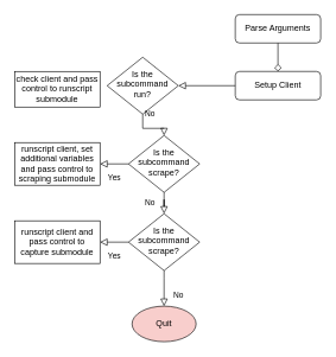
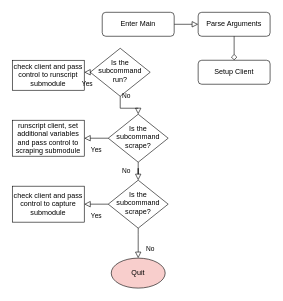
+ <mxCell id="3" value="Enter Main" style="rounded=1;whiteSpace=wrap;html=1;fontSize=12;glass=0;strokeWidth=1;shadow=0;" parent="1" vertex="1"><mxGeometry x="170" y="20" width="120" height="40" as="geometry" /></mxCell>
+ <mxCell id="2" value="" style="rounded=0;html=1;jettySize=auto;orthogonalLoop=1;fontSize=11;endArrow=block;endFill=0;endSize=8;strokeWidth=1;shadow=0;labelBackgroundColor=none;edgeStyle=orthogonalEdgeStyle;" parent="1" source="3" target="4" edge="1"><mxGeometry relative="1" as="geometry" /></mxCell>
+ <mxCell id="10" value="Yes" style="rounded=0;html=1;jettySize=auto;orthogonalLoop=1;fontSize=11;endArrow=block;endFill=0;endSize=8;strokeWidth=1;shadow=0;labelBackgroundColor=none;edgeStyle=orthogonalEdgeStyle;" parent="1" source="8" target="9" edge="1"><mxGeometry y="20" relative="1" as="geometry"><mxPoint as="offset" /><mxPoint x="200" y="250" as="sourcePoint" /><mxPoint x="260" y="160" as="targetPoint" /><Array as="points"><mxPoint x="180" y="120" /><mxPoint x="180" y="120" /></Array></mxGeometry></mxCell>
- <mxCell id="7" value="" style="rounded=0;html=1;jettySize=auto;orthogonalLoop=1;fontSize=11;endArrow=block;endFill=0;endSize=8;strokeWidth=1;shadow=0;labelBackgroundColor=none;edgeStyle=orthogonalEdgeStyle;" parent="1" source="5" target="8" edge="1"><mxGeometry relative="1" as="geometry"><mxPoint x="440" y="70" as="sourcePoint" /><mxPoint x="310" y="140" as="targetPoint" /></mxGeometry></mxCell>
- <mxCell id="16" value="runscript client and pass control to capture submodule" style="rounded=0;whiteSpace=wrap;html=1;" parent="1" vertex="1"><mxGeometry x="20" y="310" width="120" height="60" as="geometry" /></mxCell>
+ <mxCell id="16" value="check client and pass control to capture submodule" style="rounded=0;whiteSpace=wrap;html=1;" parent="1" vertex="1"><mxGeometry x="20" y="310" width="120" height="60" as="geometry" /></mxCell>
